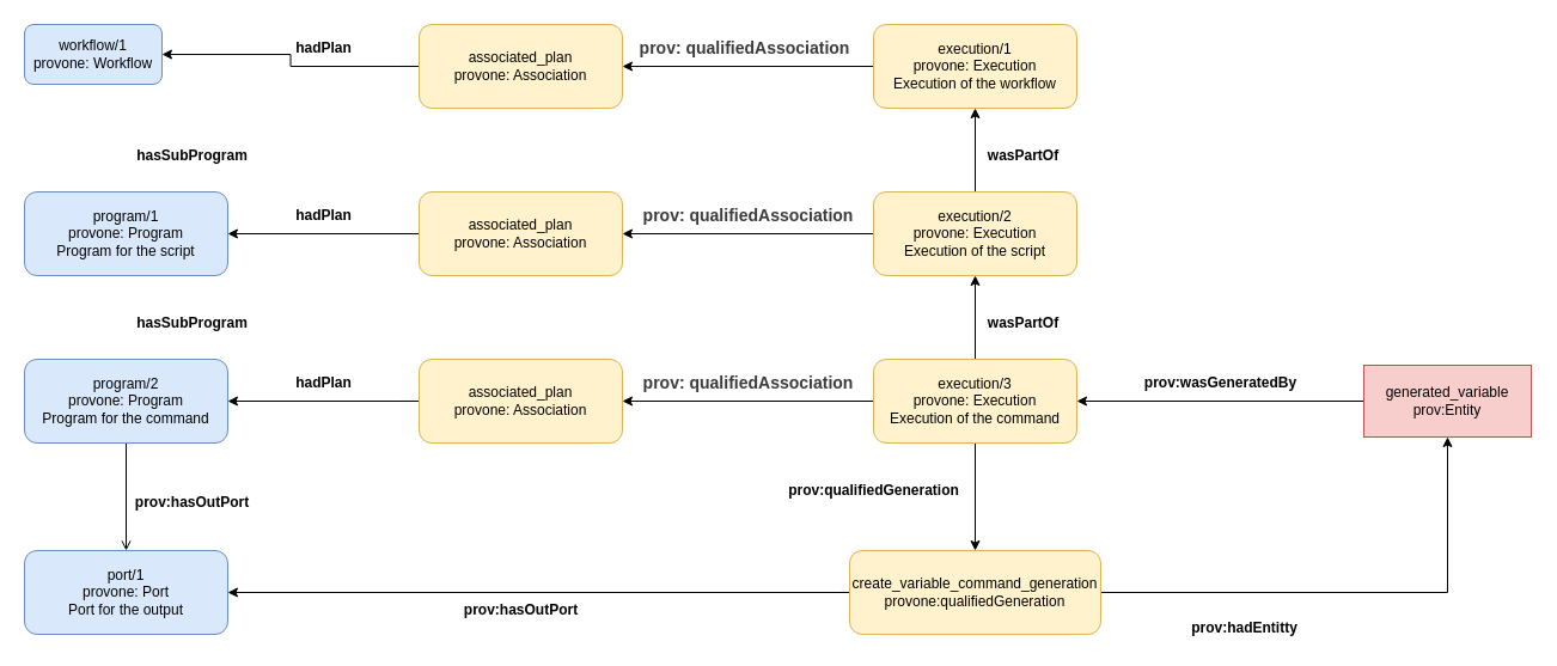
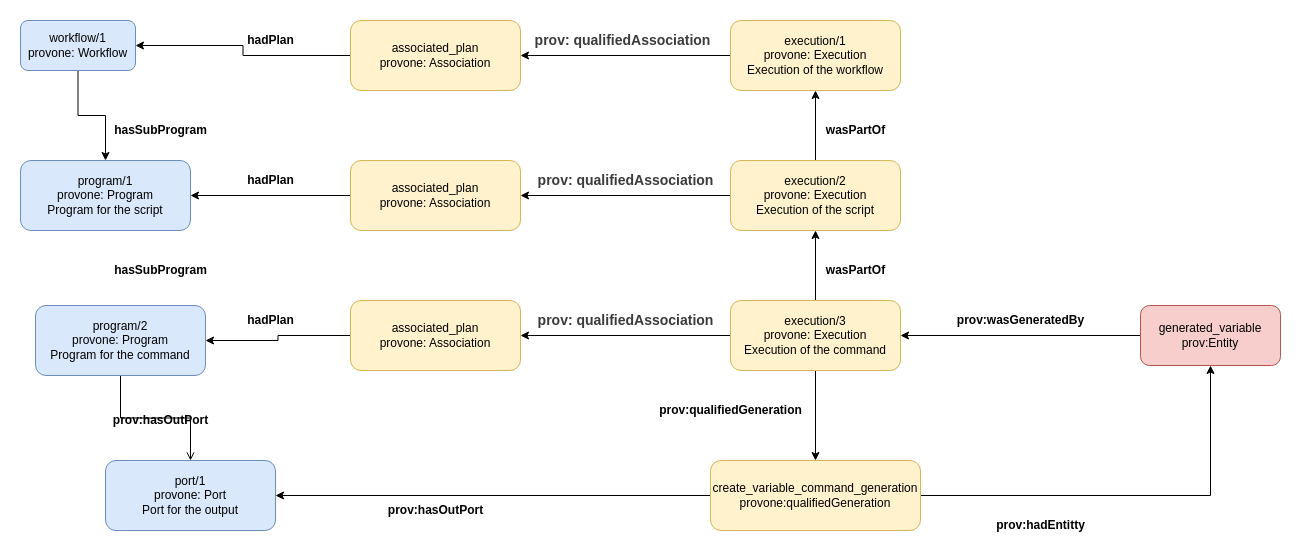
+ <mxCell id="13" style="edgeStyle=orthogonalEdgeStyle;rounded=0;orthogonalLoop=1;jettySize=auto;html=1;exitX=0.5;exitY=1;exitDx=0;exitDy=0;" edge="1" parent="1" source="14" target="15"><mxGeometry relative="1" as="geometry" /></mxCell>
- <mxCell id="25" value="&lt;div&gt;&lt;span&gt;program/2&lt;br&gt;provone: Program&lt;br&gt;&lt;/span&gt;Program for the command&lt;/div&gt;" style="rounded=1;whiteSpace=wrap;html=1;fontSize=12;glass=0;strokeWidth=1;shadow=0;fillColor=#dae8fc;strokeColor=#6c8ebf;" vertex="1" parent="1"><mxGeometry x="20" y="300" width="170" height="70" as="geometry" /></mxCell>
+ <mxCell id="25" value="&lt;div&gt;&lt;span&gt;program/2&lt;br&gt;provone: Program&lt;br&gt;&lt;/span&gt;Program for the command&lt;/div&gt;" style="rounded=1;whiteSpace=wrap;html=1;fontSize=12;glass=0;strokeWidth=1;shadow=0;fillColor=#dae8fc;strokeColor=#6c8ebf;" vertex="1" parent="1"><mxGeometry x="35" y="305" width="170" height="70" as="geometry" /></mxCell>
- <mxCell id="34" value="generated_variable&lt;br&gt;prov:Entity" style="whiteSpace=wrap;html=1;fillColor=#f8cecc;strokeColor=#b85450;rounded=0;" vertex="1" parent="1"><mxGeometry x="1140" y="305" width="140" height="60" as="geometry" /></mxCell>
+ <mxCell id="34" value="generated_variable&lt;br&gt;prov:Entity" style="rounded=1;whiteSpace=wrap;html=1;fillColor=#f8cecc;strokeColor=#b85450;" vertex="1" parent="1"><mxGeometry x="1140" y="305" width="140" height="60" as="geometry" /></mxCell>
- <mxCell id="40" value="&lt;div&gt;port/1&lt;/div&gt;&lt;div&gt;&lt;span&gt;provone: Port&lt;br&gt;&lt;/span&gt;Port for the output&lt;/div&gt;" style="rounded=1;whiteSpace=wrap;html=1;fontSize=12;glass=0;strokeWidth=1;shadow=0;fillColor=#dae8fc;strokeColor=#6c8ebf;" vertex="1" parent="1"><mxGeometry x="20" y="460" width="170" height="70" as="geometry" /></mxCell>
+ <mxCell id="40" value="&lt;div&gt;port/1&lt;/div&gt;&lt;div&gt;&lt;span&gt;provone: Port&lt;br&gt;&lt;/span&gt;Port for the output&lt;/div&gt;" style="rounded=1;whiteSpace=wrap;html=1;fontSize=12;glass=0;strokeWidth=1;shadow=0;fillColor=#dae8fc;strokeColor=#6c8ebf;" vertex="1" parent="1"><mxGeometry x="105" y="460" width="170" height="70" as="geometry" /></mxCell>
